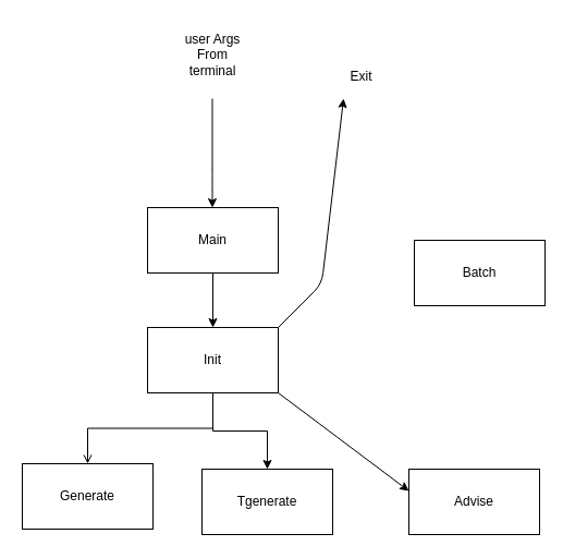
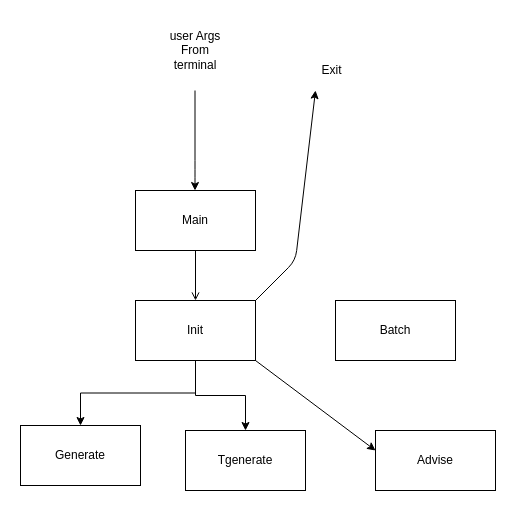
- <mxCell id="7" value="Batch" style="rounded=0;whiteSpace=wrap;html=1;" vertex="1" parent="1"><mxGeometry x="380" y="220" width="120" height="60" as="geometry" /></mxCell>
+ <mxCell id="7" value="Batch" style="rounded=0;whiteSpace=wrap;html=1;" vertex="1" parent="1"><mxGeometry x="335" y="300" width="120" height="60" as="geometry" /></mxCell>
- <mxCell id="2" value="" style="edgeStyle=orthogonalEdgeStyle;rounded=0;orthogonalLoop=1;jettySize=auto;html=1;" edge="1" parent="1" source="3" target="6"><mxGeometry relative="1" as="geometry" /></mxCell>
+ <mxCell id="2" value="" style="edgeStyle=orthogonalEdgeStyle;rounded=0;orthogonalLoop=1;jettySize=auto;html=1;endArrow=open;" edge="1" parent="1" source="3" target="6"><mxGeometry relative="1" as="geometry" /></mxCell>
- <mxCell id="4" value="" style="edgeStyle=orthogonalEdgeStyle;rounded=0;orthogonalLoop=1;jettySize=auto;html=1;endArrow=open;" edge="1" parent="1" source="6" target="8"><mxGeometry relative="1" as="geometry" /></mxCell>
+ <mxCell id="4" value="" style="edgeStyle=orthogonalEdgeStyle;rounded=0;orthogonalLoop=1;jettySize=auto;html=1;" edge="1" parent="1" source="6" target="8"><mxGeometry relative="1" as="geometry" /></mxCell>
